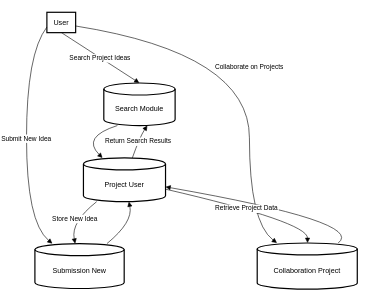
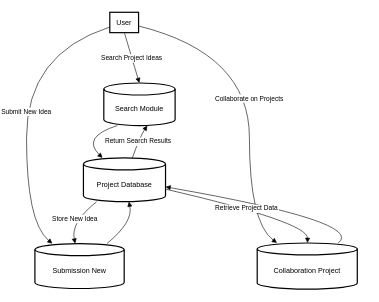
- <mxCell id="2" value="User" style="whiteSpace=wrap;strokeWidth=2;" vertex="1" parent="1"><mxGeometry x="54" y="20" width="48" height="34" as="geometry" /></mxCell>
+ <mxCell id="2" value="User" style="whiteSpace=wrap;strokeWidth=2;" vertex="1" parent="1"><mxGeometry x="159" y="20" width="48" height="34" as="geometry" /></mxCell>
- <mxCell id="6" value="Project User" style="shape=cylinder3;boundedLbl=1;backgroundOutline=1;size=10;strokeWidth=2;whiteSpace=wrap;" vertex="1" parent="1"><mxGeometry x="115" y="263" width="137" height="73" as="geometry" /></mxCell>
+ <mxCell id="6" value="Project Database" style="shape=cylinder3;boundedLbl=1;backgroundOutline=1;size=10;strokeWidth=2;whiteSpace=wrap;" vertex="1" parent="1"><mxGeometry x="115" y="263" width="137" height="73" as="geometry" /></mxCell>
